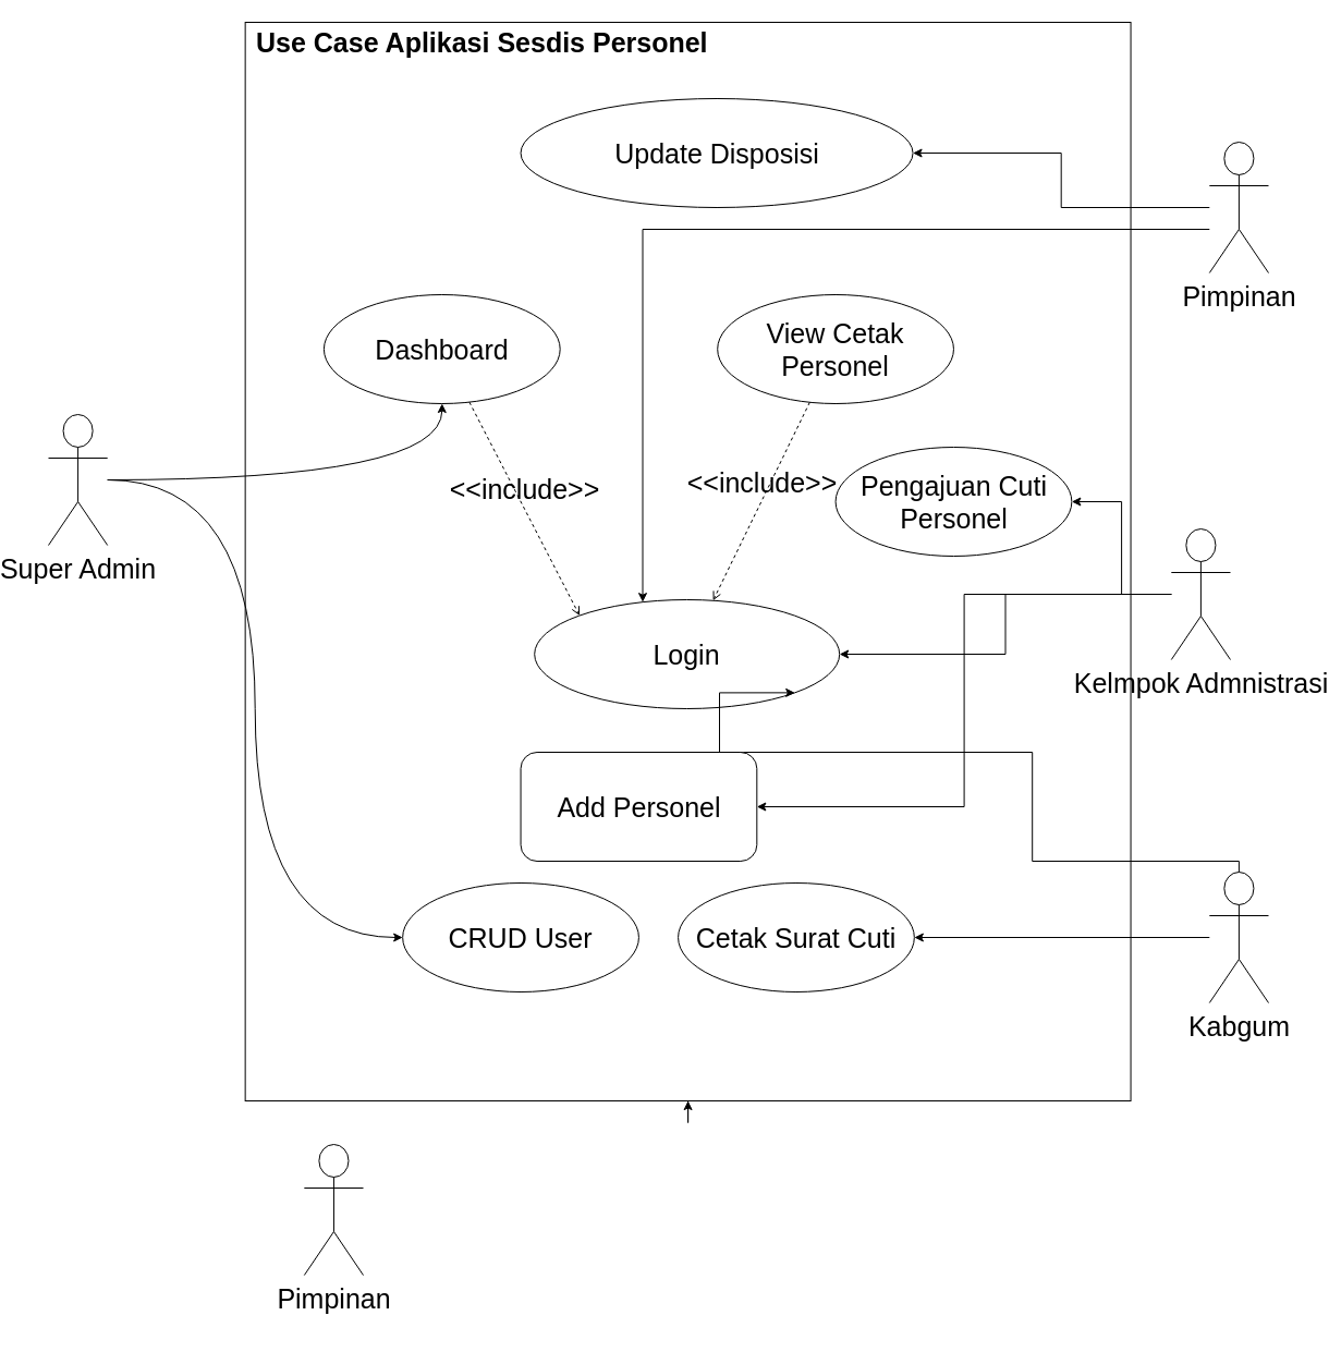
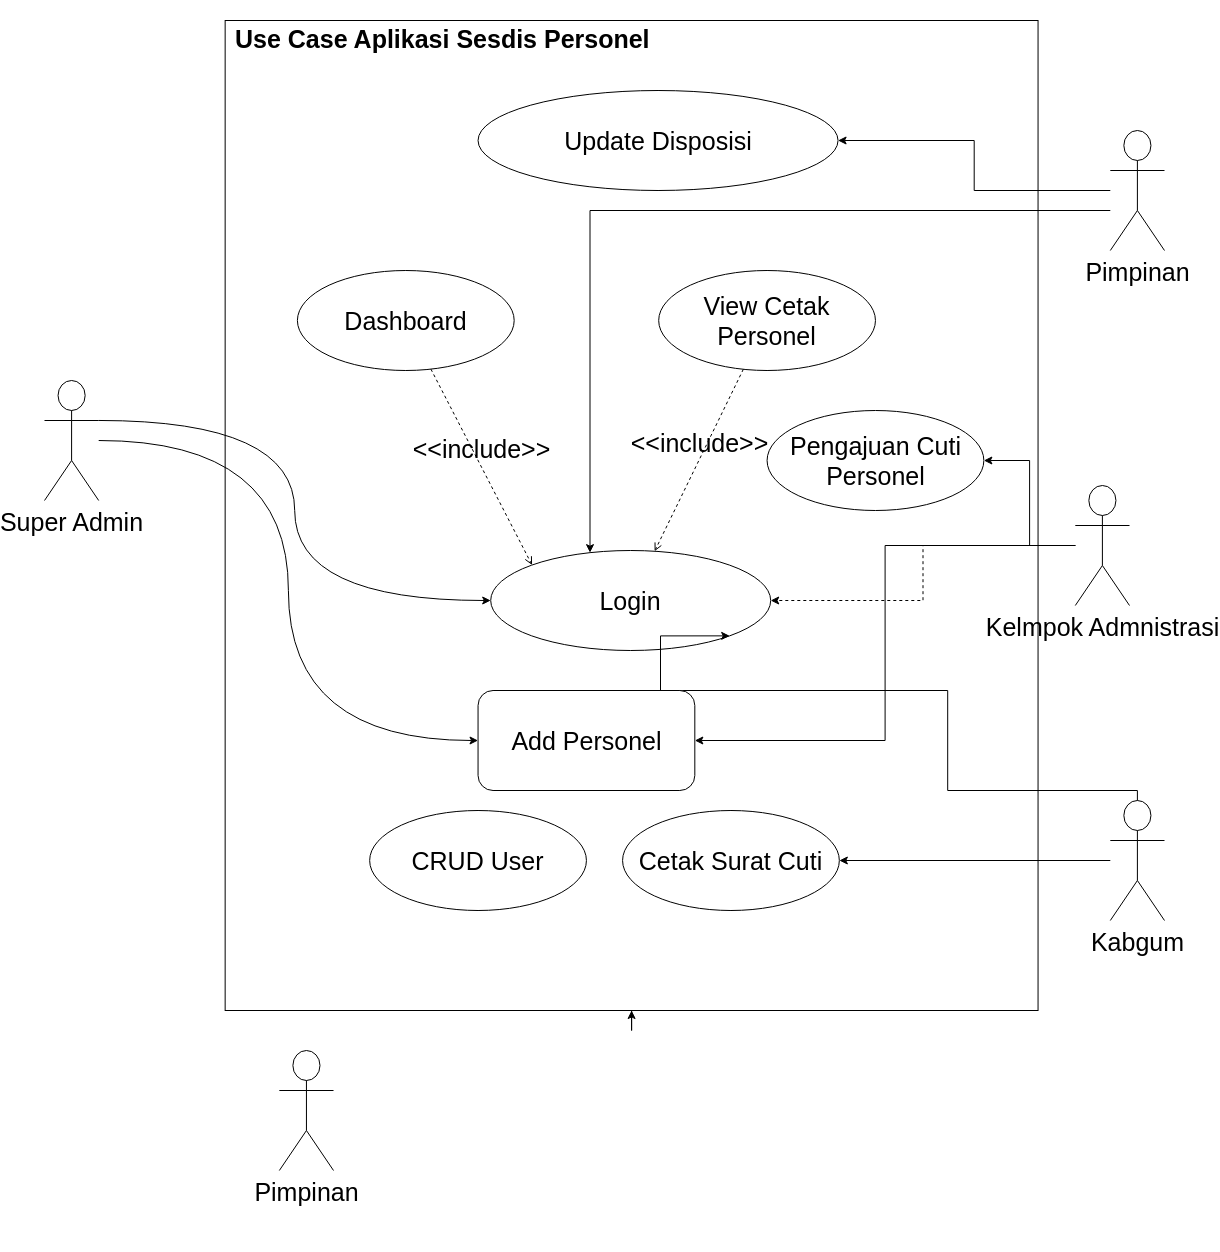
- <mxCell id="17" style="edgeStyle=orthogonalEdgeStyle;orthogonalLoop=1;jettySize=auto;html=1;curved=1;fontSize=25;" edge="1" parent="2" source="4" target="14"><mxGeometry relative="1" as="geometry" /></mxCell>
+ <mxCell id="17" style="edgeStyle=orthogonalEdgeStyle;orthogonalLoop=1;jettySize=auto;html=1;entryX=0;entryY=0.5;entryDx=0;entryDy=0;curved=1;fontSize=25;" edge="1" parent="2" source="4" target="16"><mxGeometry relative="1" as="geometry" /></mxCell>
+ <mxCell id="10" style="edgeStyle=orthogonalEdgeStyle;orthogonalLoop=1;jettySize=auto;html=1;exitX=1;exitY=0.333;exitDx=0;exitDy=0;exitPerimeter=0;curved=1;entryX=0;entryY=0.5;entryDx=0;entryDy=0;fontSize=25;" edge="1" parent="2" source="4" target="9"><mxGeometry relative="1" as="geometry" /></mxCell>
- <mxCell id="12" style="edgeStyle=orthogonalEdgeStyle;rounded=0;orthogonalLoop=1;jettySize=auto;html=1;fontSize=25;" edge="1" parent="2" source="7" target="9"><mxGeometry relative="1" as="geometry" /></mxCell>
+ <mxCell id="12" style="edgeStyle=orthogonalEdgeStyle;rounded=0;orthogonalLoop=1;jettySize=auto;html=1;fontSize=25;dashed=1;" edge="1" parent="2" source="7" target="9"><mxGeometry relative="1" as="geometry" /></mxCell>
- <mxCell id="23" style="edgeStyle=orthogonalEdgeStyle;orthogonalLoop=1;jettySize=auto;html=1;entryX=0;entryY=0.5;entryDx=0;entryDy=0;curved=1;fontSize=25;" edge="1" parent="2" source="4" target="20"><mxGeometry relative="1" as="geometry" /></mxCell>
